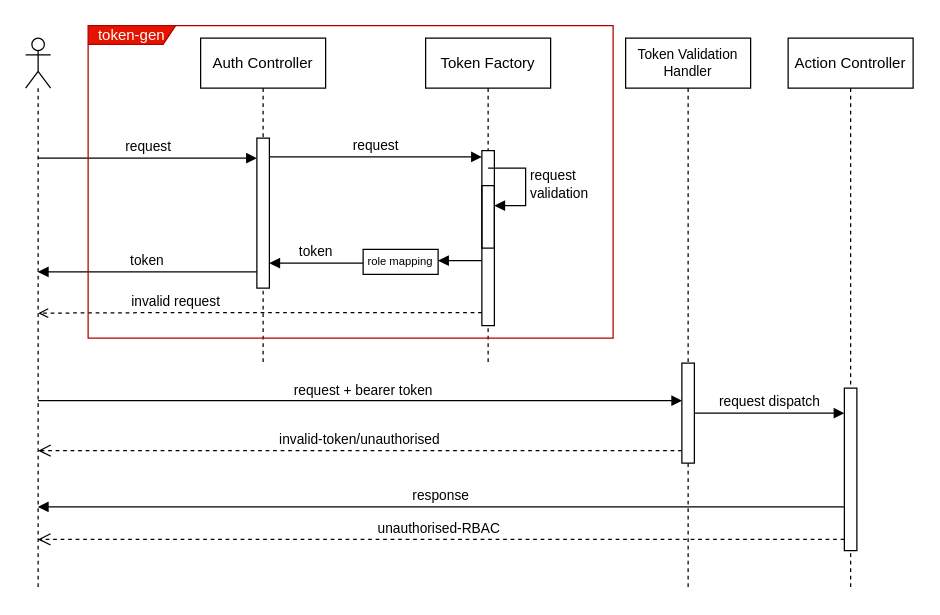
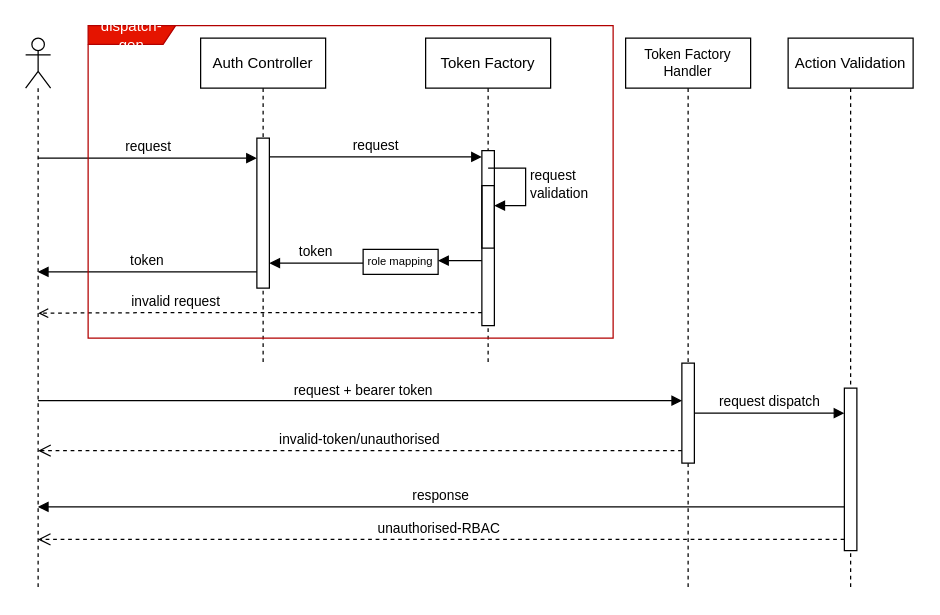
- <mxCell id="24" value="token-gen" style="shape=umlFrame;whiteSpace=wrap;html=1;pointerEvents=0;width=70;height=15;fillColor=#e51400;fontColor=#ffffff;strokeColor=#B20000;" vertex="1" parent="1"><mxGeometry x="70" y="20" width="420" height="250" as="geometry" /></mxCell>
+ <mxCell id="24" value="dispatch-gen" style="shape=umlFrame;whiteSpace=wrap;html=1;pointerEvents=0;width=70;height=15;fillColor=#e51400;fontColor=#ffffff;strokeColor=#B20000;" vertex="1" parent="1"><mxGeometry x="70" y="20" width="420" height="250" as="geometry" /></mxCell>
- <mxCell id="19" value="&lt;font style=&quot;font-size: 11px;&quot;&gt;Token Validation Handler&lt;/font&gt;" style="shape=umlLifeline;perimeter=lifelinePerimeter;whiteSpace=wrap;html=1;container=1;dropTarget=0;collapsible=0;recursiveResize=0;outlineConnect=0;portConstraint=eastwest;newEdgeStyle={&quot;curved&quot;:0,&quot;rounded&quot;:0};fontSize=8;" vertex="1" parent="1"><mxGeometry x="500" y="30" width="100" height="440" as="geometry" /></mxCell>
+ <mxCell id="19" value="&lt;font style=&quot;font-size: 11px;&quot;&gt;Token Factory Handler&lt;/font&gt;" style="shape=umlLifeline;perimeter=lifelinePerimeter;whiteSpace=wrap;html=1;container=1;dropTarget=0;collapsible=0;recursiveResize=0;outlineConnect=0;portConstraint=eastwest;newEdgeStyle={&quot;curved&quot;:0,&quot;rounded&quot;:0};fontSize=8;" vertex="1" parent="1"><mxGeometry x="500" y="30" width="100" height="440" as="geometry" /></mxCell>
- <mxCell id="7" value="Action Controller" style="shape=umlLifeline;perimeter=lifelinePerimeter;whiteSpace=wrap;html=1;container=1;dropTarget=0;collapsible=0;recursiveResize=0;outlineConnect=0;portConstraint=eastwest;newEdgeStyle={&quot;curved&quot;:0,&quot;rounded&quot;:0};" vertex="1" parent="1"><mxGeometry x="630" y="30" width="100" height="440" as="geometry" /></mxCell>
+ <mxCell id="7" value="Action Validation" style="shape=umlLifeline;perimeter=lifelinePerimeter;whiteSpace=wrap;html=1;container=1;dropTarget=0;collapsible=0;recursiveResize=0;outlineConnect=0;portConstraint=eastwest;newEdgeStyle={&quot;curved&quot;:0,&quot;rounded&quot;:0};" vertex="1" parent="1"><mxGeometry x="630" y="30" width="100" height="440" as="geometry" /></mxCell>
